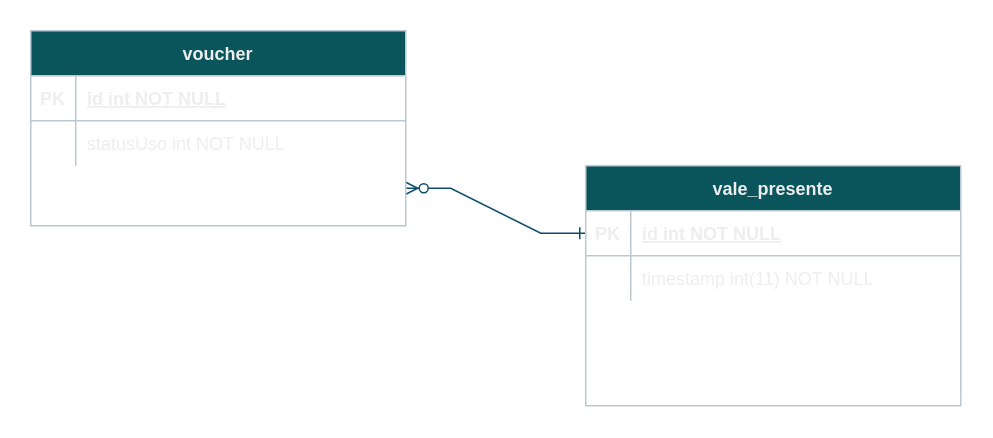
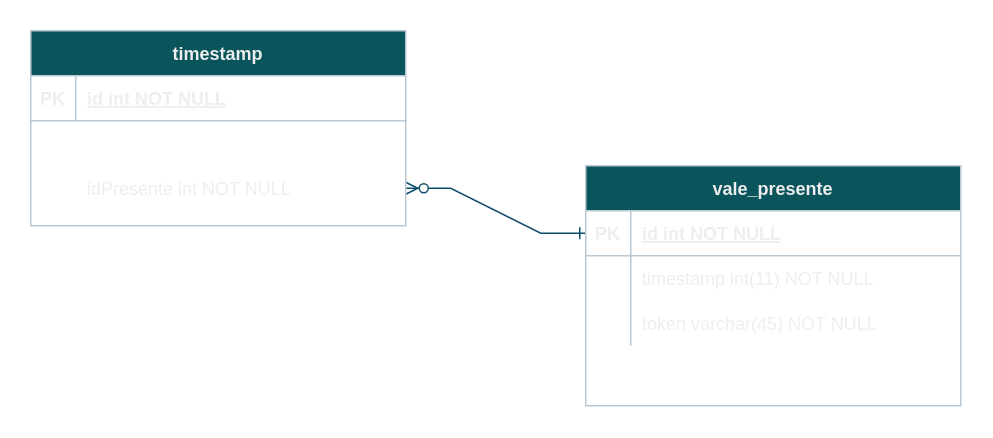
- <mxCell id="3" value="voucher" style="shape=table;startSize=30;container=1;collapsible=1;childLayout=tableLayout;fixedRows=1;rowLines=0;fontStyle=1;align=center;resizeLast=1;rounded=0;labelBackgroundColor=none;fillColor=#09555B;strokeColor=#BAC8D3;fontColor=#EEEEEE;" vertex="1" parent="1"><mxGeometry x="20" y="20" width="250" height="130" as="geometry" /></mxCell>
+ <mxCell id="3" value="timestamp" style="shape=table;startSize=30;container=1;collapsible=1;childLayout=tableLayout;fixedRows=1;rowLines=0;fontStyle=1;align=center;resizeLast=1;rounded=0;labelBackgroundColor=none;fillColor=#09555B;strokeColor=#BAC8D3;fontColor=#EEEEEE;" vertex="1" parent="1"><mxGeometry x="20" y="20" width="250" height="130" as="geometry" /></mxCell>
- <mxCell id="9" value="statusUso int NOT NULL" style="shape=partialRectangle;overflow=hidden;connectable=0;fillColor=none;top=0;left=0;bottom=0;right=0;align=left;spacingLeft=6;rounded=0;labelBackgroundColor=none;strokeColor=#BAC8D3;fontColor=#EEEEEE;" vertex="1" parent="7"><mxGeometry x="30" width="220" height="30" as="geometry"><mxRectangle width="220" height="30" as="alternateBounds" /></mxGeometry></mxCell>
+ <mxCell id="11" value="idPresente int NOT NULL" style="shape=partialRectangle;overflow=hidden;connectable=0;fillColor=none;top=0;left=0;bottom=0;right=0;align=left;spacingLeft=6;rounded=0;labelBackgroundColor=none;strokeColor=#BAC8D3;fontColor=#EEEEEE;" vertex="1" parent="10"><mxGeometry x="30" width="220" height="30" as="geometry"><mxRectangle width="220" height="30" as="alternateBounds" /></mxGeometry></mxCell>
+ <mxCell id="21" value="token varchar(45) NOT NULL" style="shape=partialRectangle;overflow=hidden;connectable=0;fillColor=none;top=0;left=0;bottom=0;right=0;align=left;spacingLeft=6;rounded=0;labelBackgroundColor=none;strokeColor=#BAC8D3;fontColor=#EEEEEE;" vertex="1" parent="19"><mxGeometry x="30" width="220" height="30" as="geometry"><mxRectangle width="220" height="30" as="alternateBounds" /></mxGeometry></mxCell>
